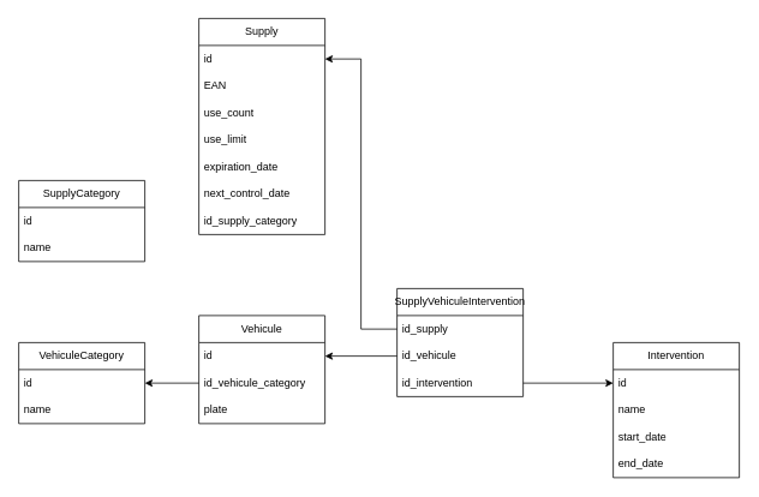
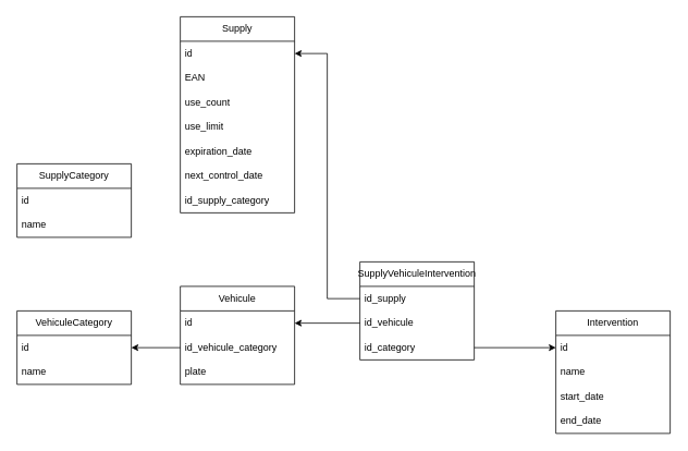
- <mxCell id="22" value="id_intervention" style="text;strokeColor=none;fillColor=none;align=left;verticalAlign=middle;spacingLeft=4;spacingRight=4;overflow=hidden;points=[[0,0.5],[1,0.5]];portConstraint=eastwest;rotatable=0;whiteSpace=wrap;html=1;" vertex="1" parent="19"><mxGeometry y="90" width="140" height="30" as="geometry" /></mxCell>
+ <mxCell id="22" value="id_category" style="text;strokeColor=none;fillColor=none;align=left;verticalAlign=middle;spacingLeft=4;spacingRight=4;overflow=hidden;points=[[0,0.5],[1,0.5]];portConstraint=eastwest;rotatable=0;whiteSpace=wrap;html=1;" vertex="1" parent="19"><mxGeometry y="90" width="140" height="30" as="geometry" /></mxCell>
